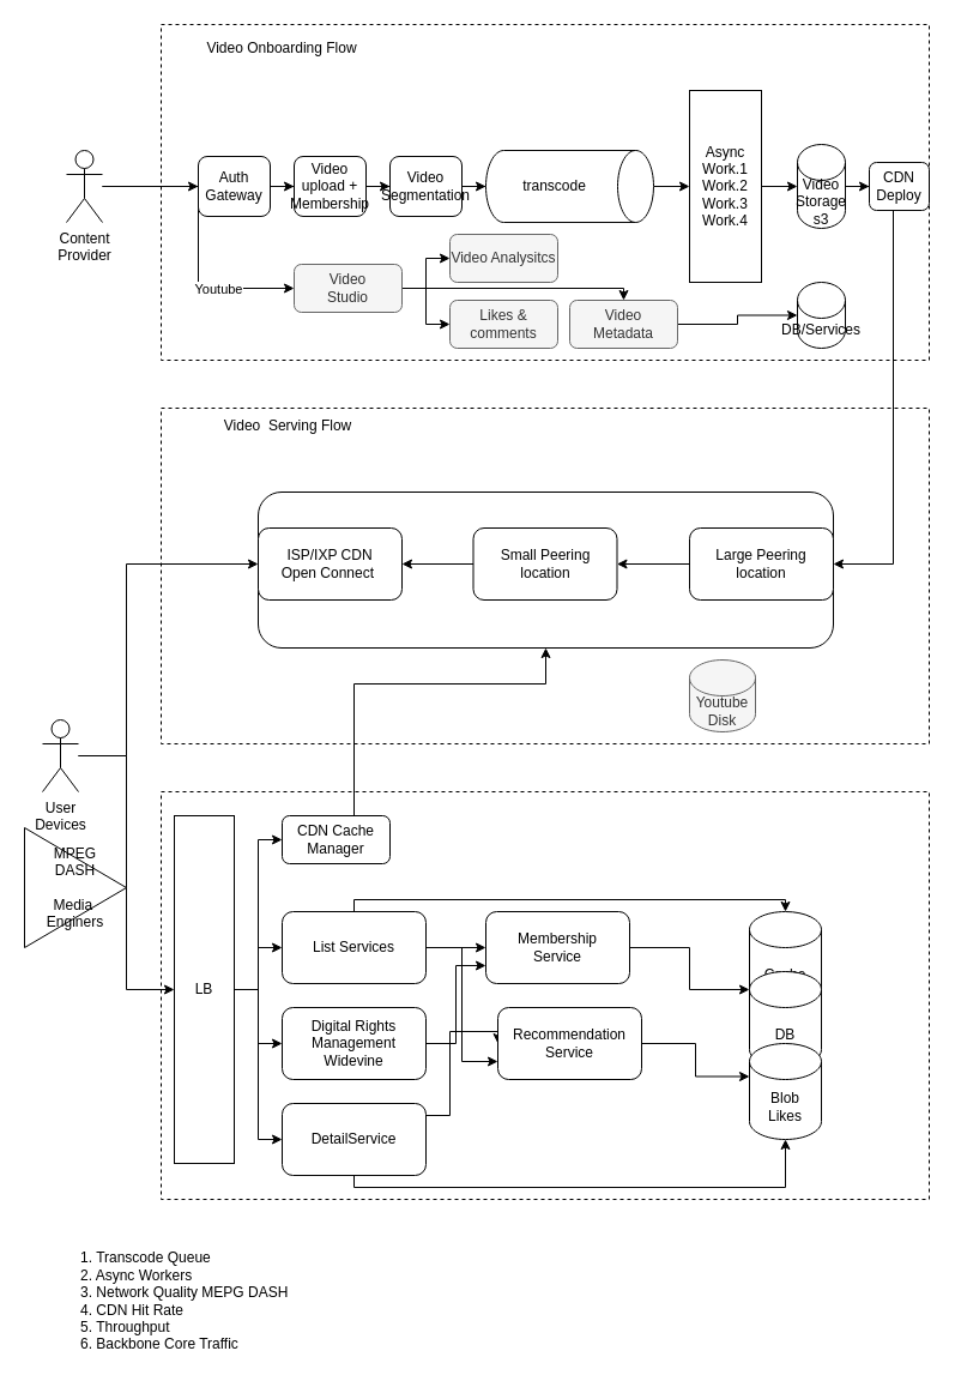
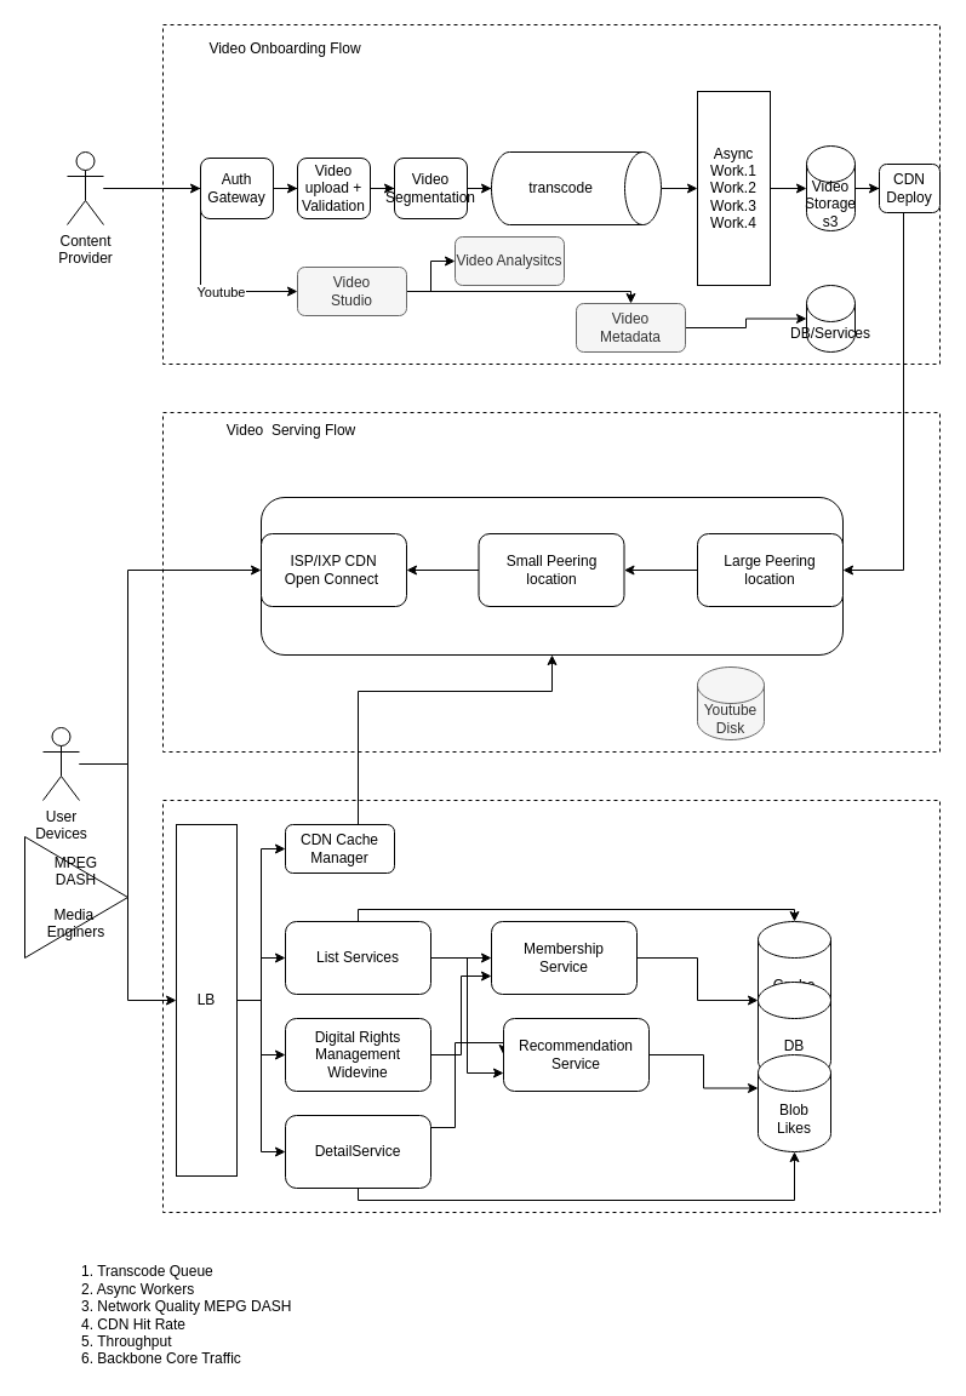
- <mxCell id="16" value="Video&lt;br&gt;upload +&lt;br&gt;Membership" style="rounded=1;whiteSpace=wrap;html=1;" parent="1" vertex="1"><mxGeometry x="245" y="130" width="60" height="50" as="geometry" /></mxCell>
+ <mxCell id="16" value="Video&lt;br&gt;upload +&lt;br&gt;Validation" style="rounded=1;whiteSpace=wrap;html=1;" parent="1" vertex="1"><mxGeometry x="245" y="130" width="60" height="50" as="geometry" /></mxCell>
- <mxCell id="60" style="edgeStyle=orthogonalEdgeStyle;rounded=0;orthogonalLoop=1;jettySize=auto;html=1;entryX=0;entryY=0.5;entryDx=0;entryDy=0;" edge="1" parent="1" source="62" target="64"><mxGeometry relative="1" as="geometry" /></mxCell>
- <mxCell id="64" value="Likes &amp;amp; comments" style="rounded=1;whiteSpace=wrap;html=1;fillColor=#f5f5f5;fontColor=#333333;strokeColor=#666666;" vertex="1" parent="1"><mxGeometry x="375" y="250" width="90" height="40" as="geometry" /></mxCell>
